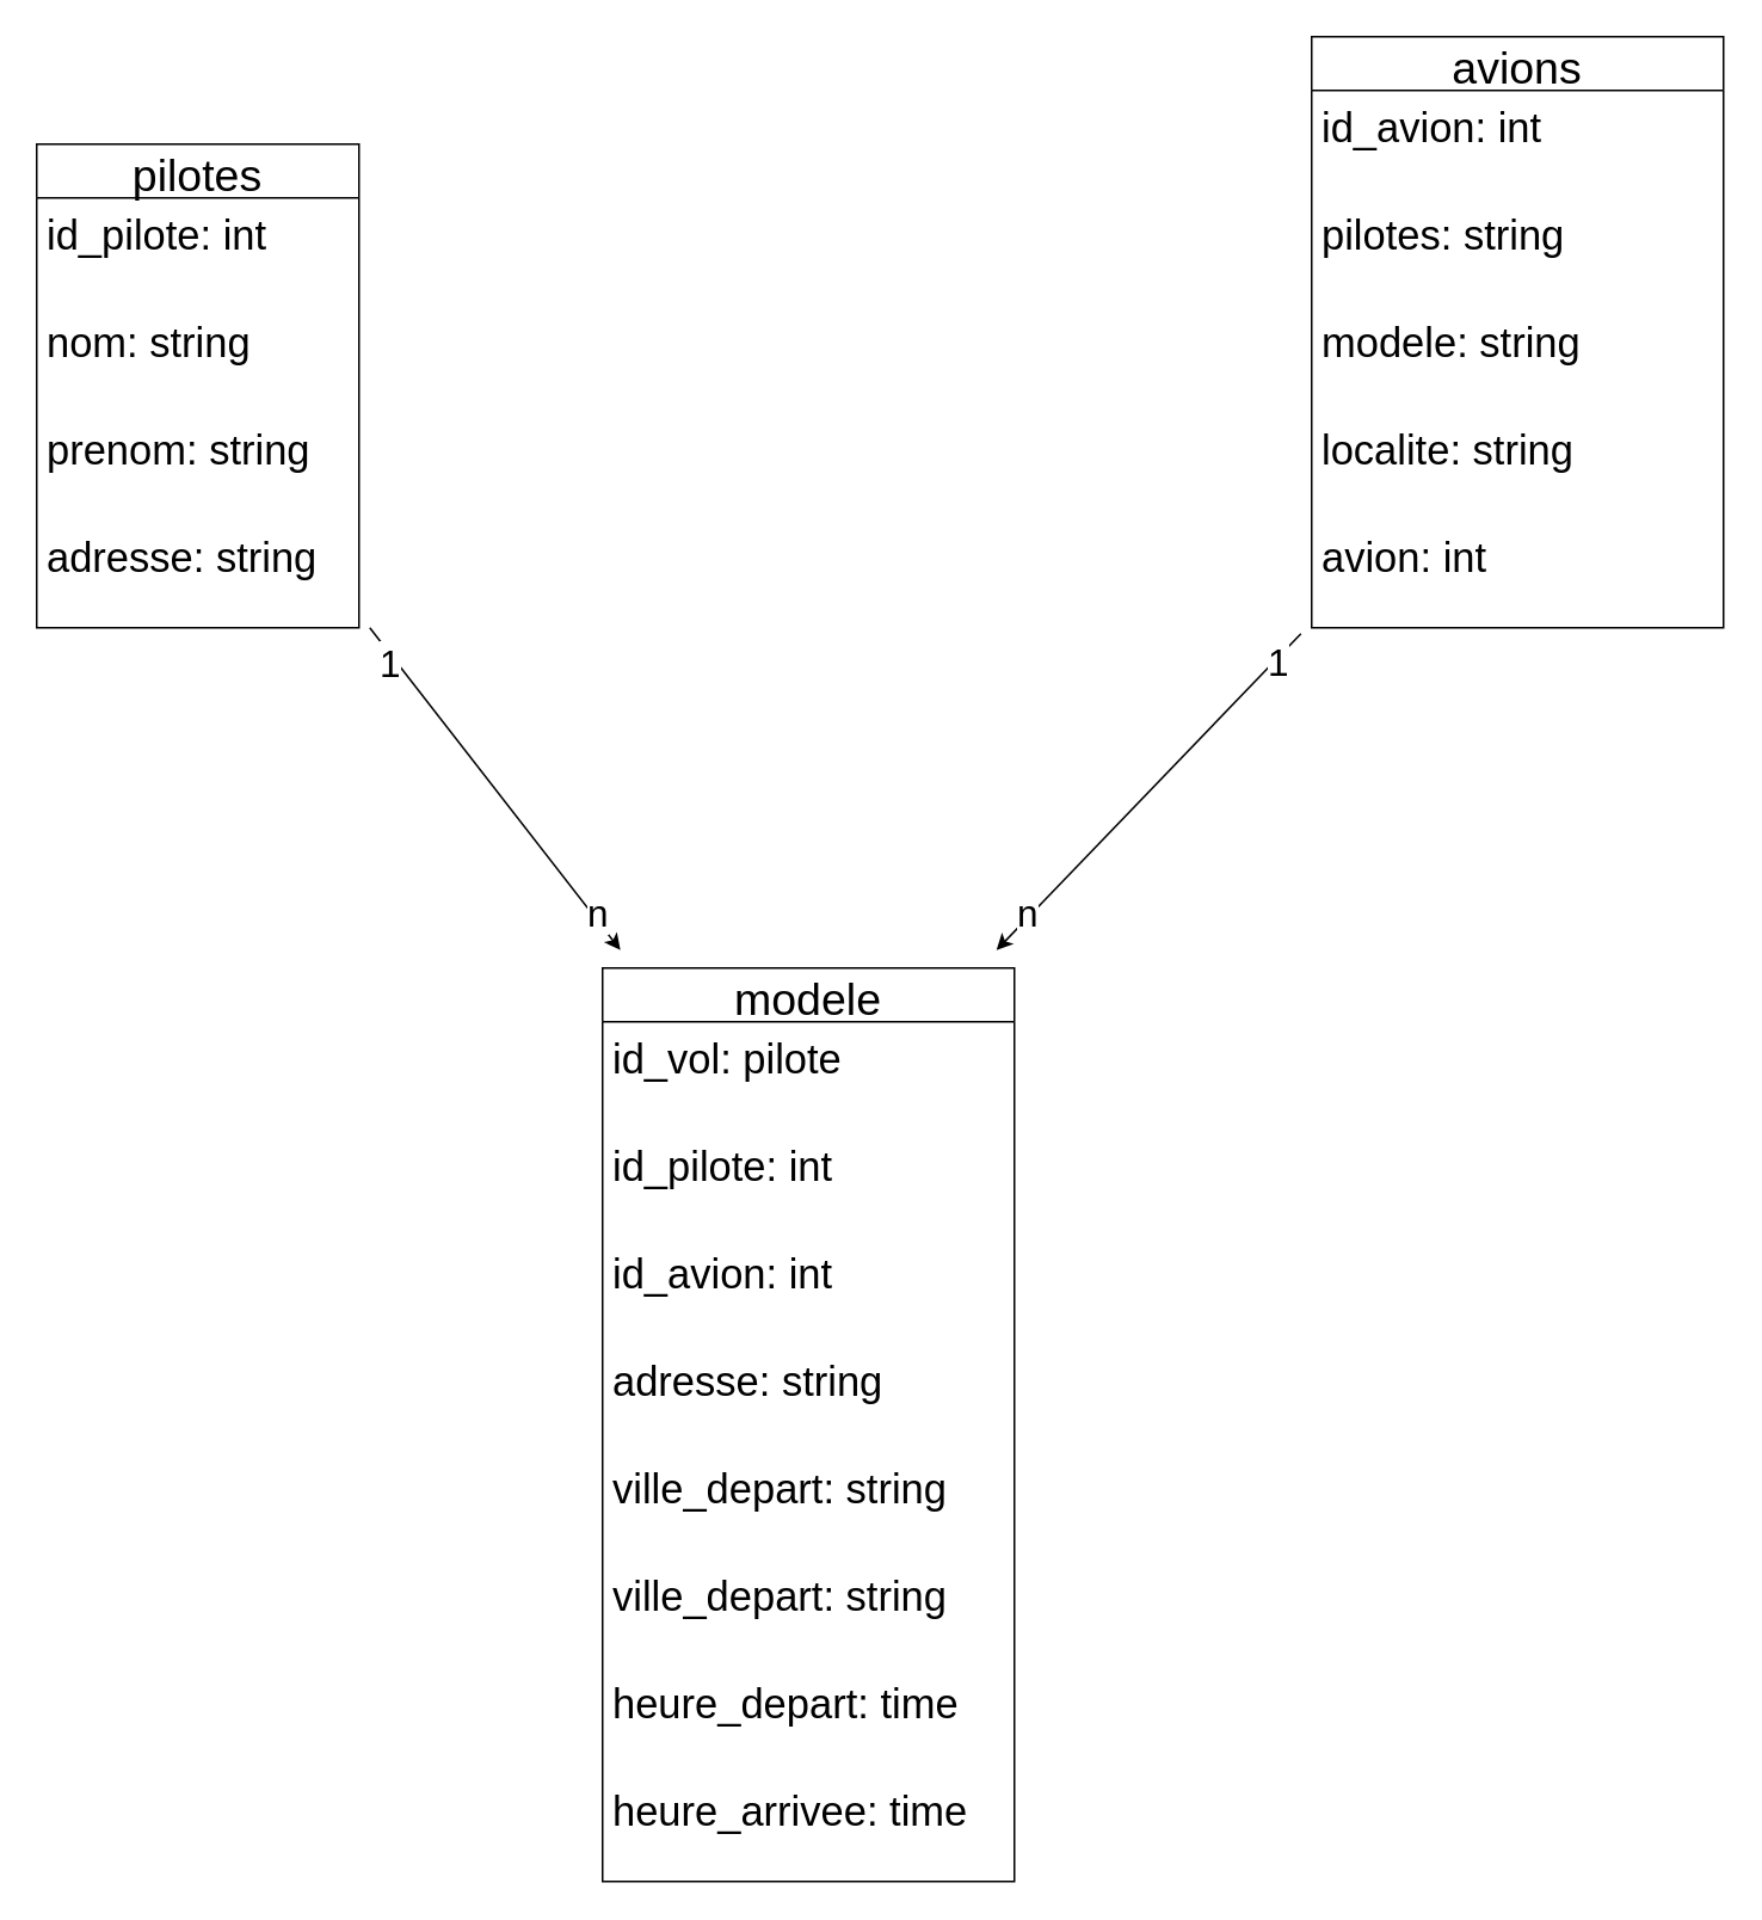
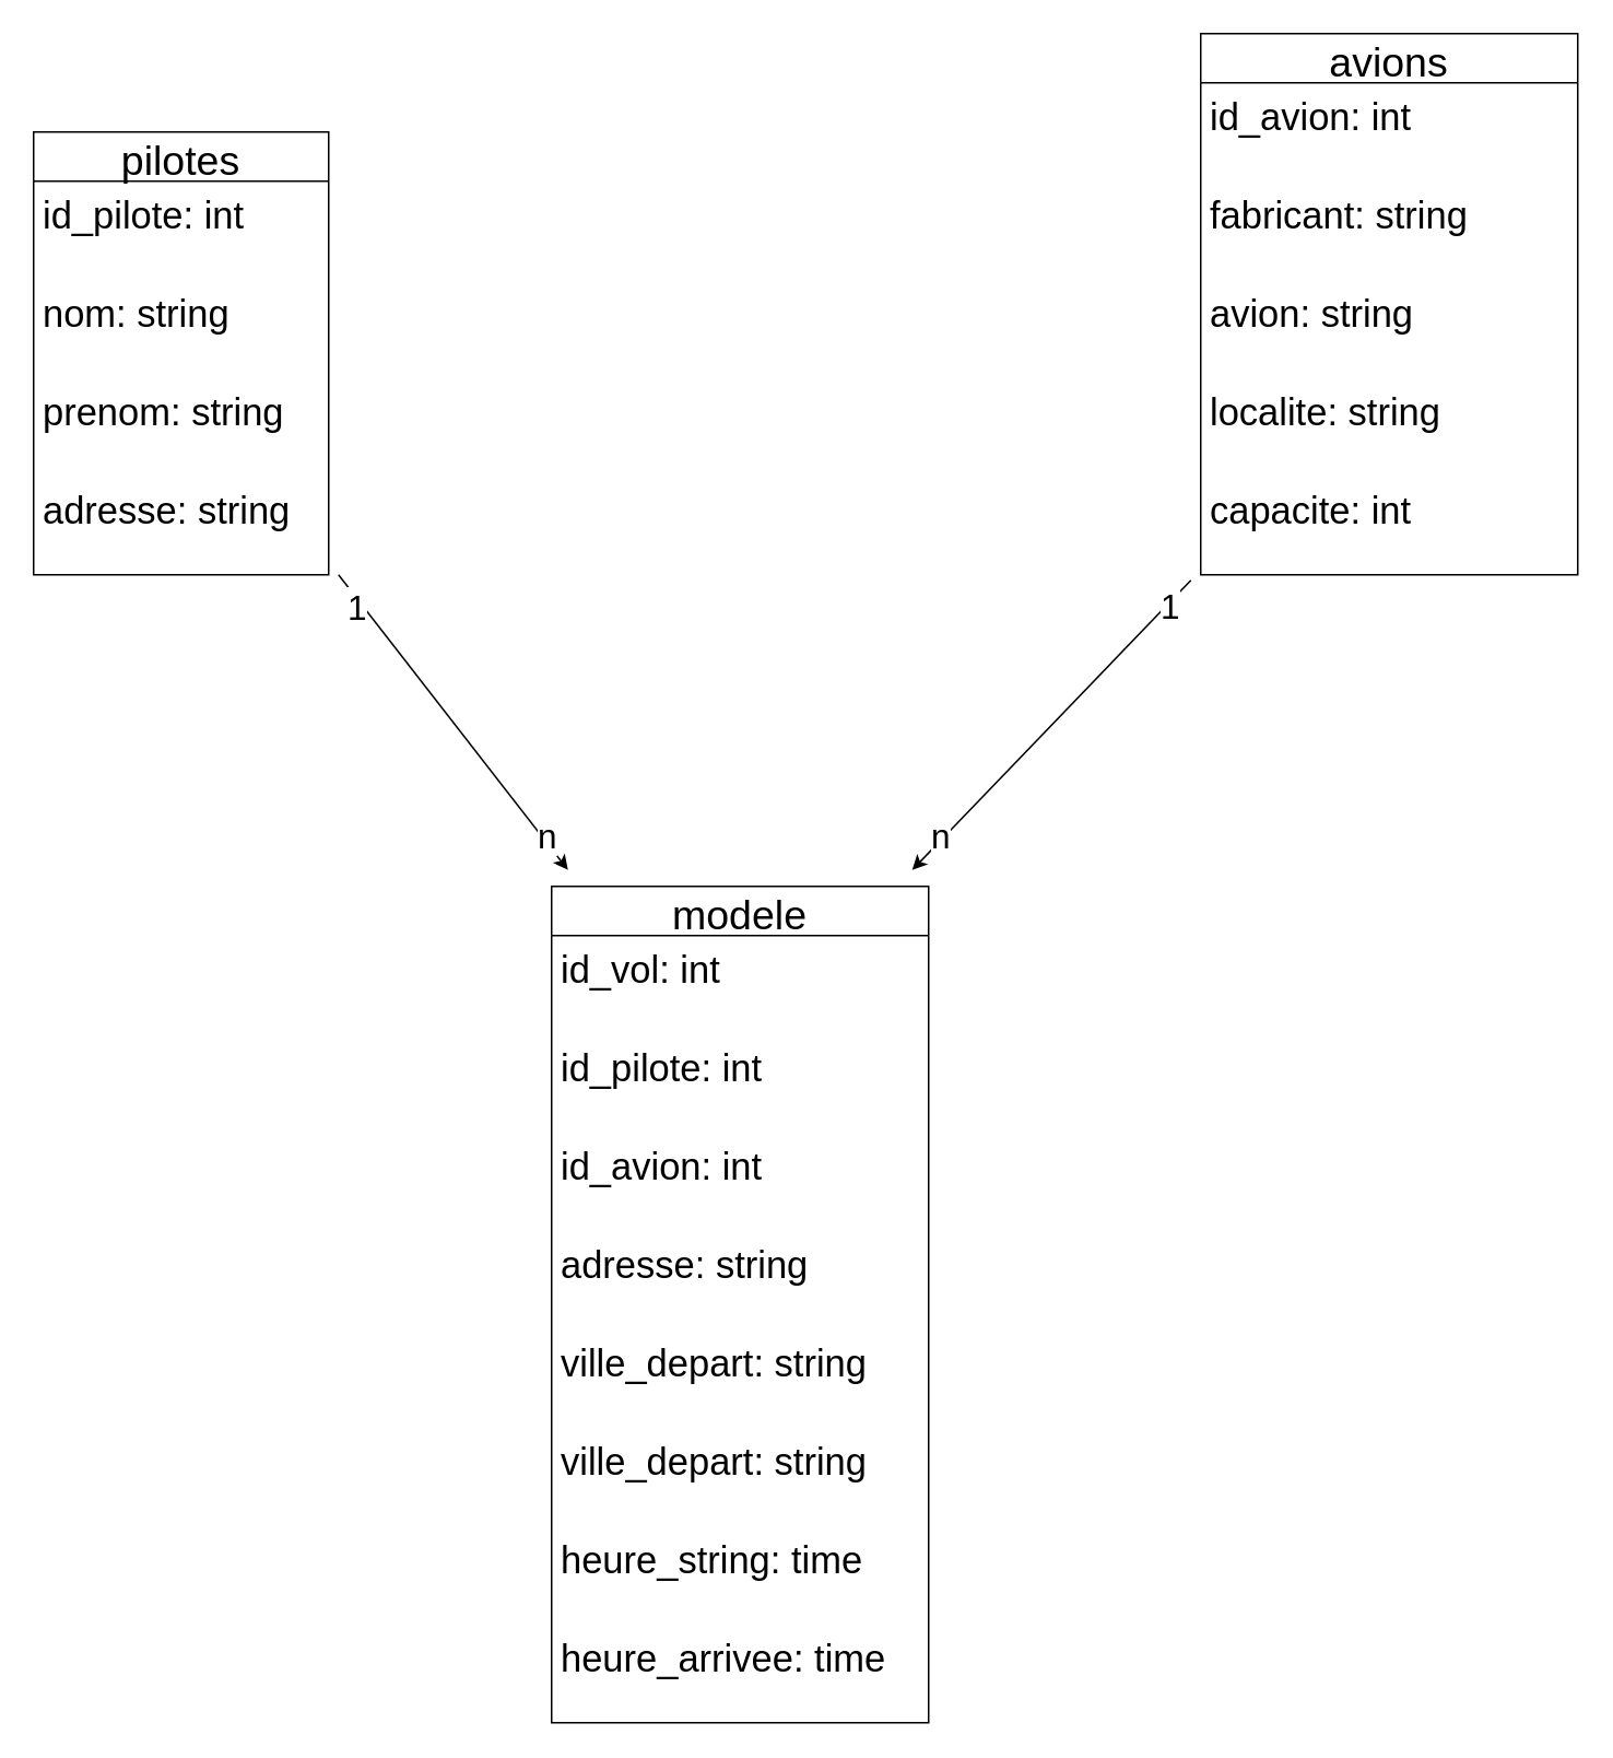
- <mxCell id="18" value="pilotes: string" style="text;strokeColor=none;fillColor=none;align=left;verticalAlign=top;spacingLeft=4;spacingRight=4;overflow=hidden;rotatable=0;points=[[0,0.5],[1,0.5]];portConstraint=eastwest;fontSize=23;" parent="16" vertex="1"><mxGeometry y="90" width="230" height="60" as="geometry" /></mxCell>
+ <mxCell id="18" value="fabricant: string" style="text;strokeColor=none;fillColor=none;align=left;verticalAlign=top;spacingLeft=4;spacingRight=4;overflow=hidden;rotatable=0;points=[[0,0.5],[1,0.5]];portConstraint=eastwest;fontSize=23;" parent="16" vertex="1"><mxGeometry y="90" width="230" height="60" as="geometry" /></mxCell>
- <mxCell id="19" value="modele: string" style="text;strokeColor=none;fillColor=none;align=left;verticalAlign=top;spacingLeft=4;spacingRight=4;overflow=hidden;rotatable=0;points=[[0,0.5],[1,0.5]];portConstraint=eastwest;fontSize=23;" parent="16" vertex="1"><mxGeometry y="150" width="230" height="60" as="geometry" /></mxCell>
+ <mxCell id="19" value="avion: string" style="text;strokeColor=none;fillColor=none;align=left;verticalAlign=top;spacingLeft=4;spacingRight=4;overflow=hidden;rotatable=0;points=[[0,0.5],[1,0.5]];portConstraint=eastwest;fontSize=23;" parent="16" vertex="1"><mxGeometry y="150" width="230" height="60" as="geometry" /></mxCell>
- <mxCell id="21" value="avion: int" style="text;strokeColor=none;fillColor=none;align=left;verticalAlign=top;spacingLeft=4;spacingRight=4;overflow=hidden;rotatable=0;points=[[0,0.5],[1,0.5]];portConstraint=eastwest;fontSize=23;" parent="16" vertex="1"><mxGeometry y="270" width="230" height="60" as="geometry" /></mxCell>
+ <mxCell id="21" value="capacite: int" style="text;strokeColor=none;fillColor=none;align=left;verticalAlign=top;spacingLeft=4;spacingRight=4;overflow=hidden;rotatable=0;points=[[0,0.5],[1,0.5]];portConstraint=eastwest;fontSize=23;" parent="16" vertex="1"><mxGeometry y="270" width="230" height="60" as="geometry" /></mxCell>
- <mxCell id="8" value="id_vol: pilote" style="text;strokeColor=none;fillColor=none;align=left;verticalAlign=top;spacingLeft=4;spacingRight=4;overflow=hidden;rotatable=0;points=[[0,0.5],[1,0.5]];portConstraint=eastwest;fontSize=23;" parent="7" vertex="1"><mxGeometry y="30" width="230" height="60" as="geometry" /></mxCell>
+ <mxCell id="8" value="id_vol: int" style="text;strokeColor=none;fillColor=none;align=left;verticalAlign=top;spacingLeft=4;spacingRight=4;overflow=hidden;rotatable=0;points=[[0,0.5],[1,0.5]];portConstraint=eastwest;fontSize=23;" parent="7" vertex="1"><mxGeometry y="30" width="230" height="60" as="geometry" /></mxCell>
- <mxCell id="14" value="heure_depart: time" style="text;strokeColor=none;fillColor=none;align=left;verticalAlign=top;spacingLeft=4;spacingRight=4;overflow=hidden;rotatable=0;points=[[0,0.5],[1,0.5]];portConstraint=eastwest;fontSize=23;" parent="7" vertex="1"><mxGeometry y="390" width="230" height="60" as="geometry" /></mxCell>
+ <mxCell id="14" value="heure_string: time" style="text;strokeColor=none;fillColor=none;align=left;verticalAlign=top;spacingLeft=4;spacingRight=4;overflow=hidden;rotatable=0;points=[[0,0.5],[1,0.5]];portConstraint=eastwest;fontSize=23;" parent="7" vertex="1"><mxGeometry y="390" width="230" height="60" as="geometry" /></mxCell>
